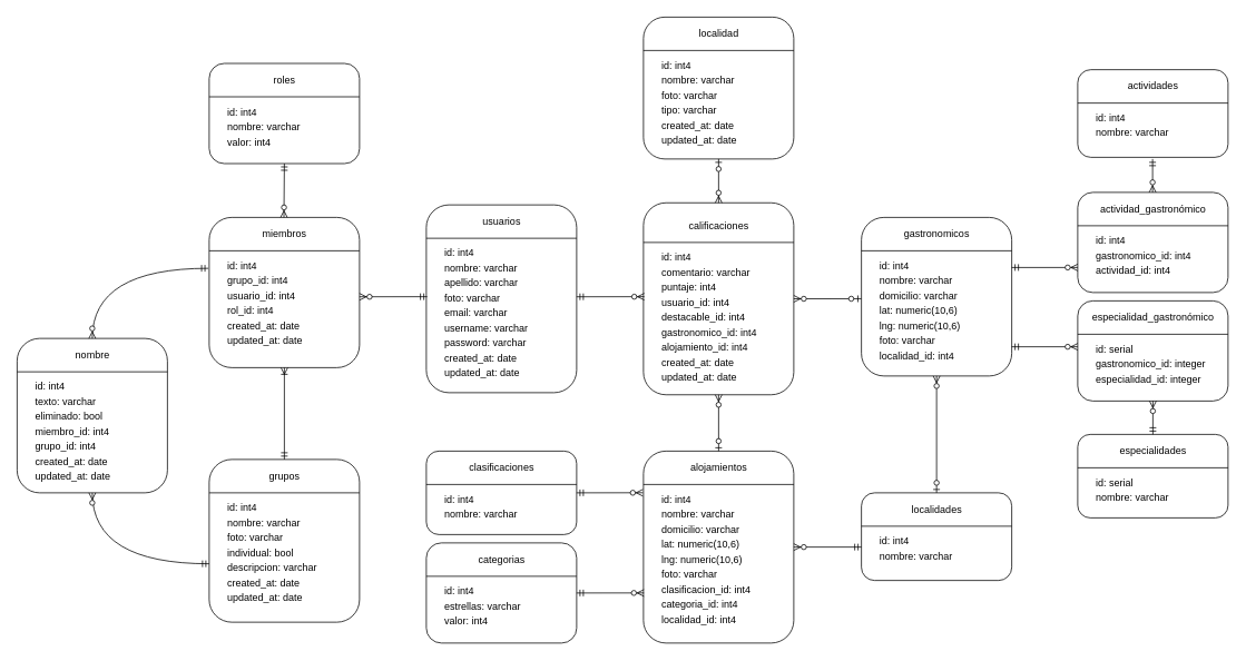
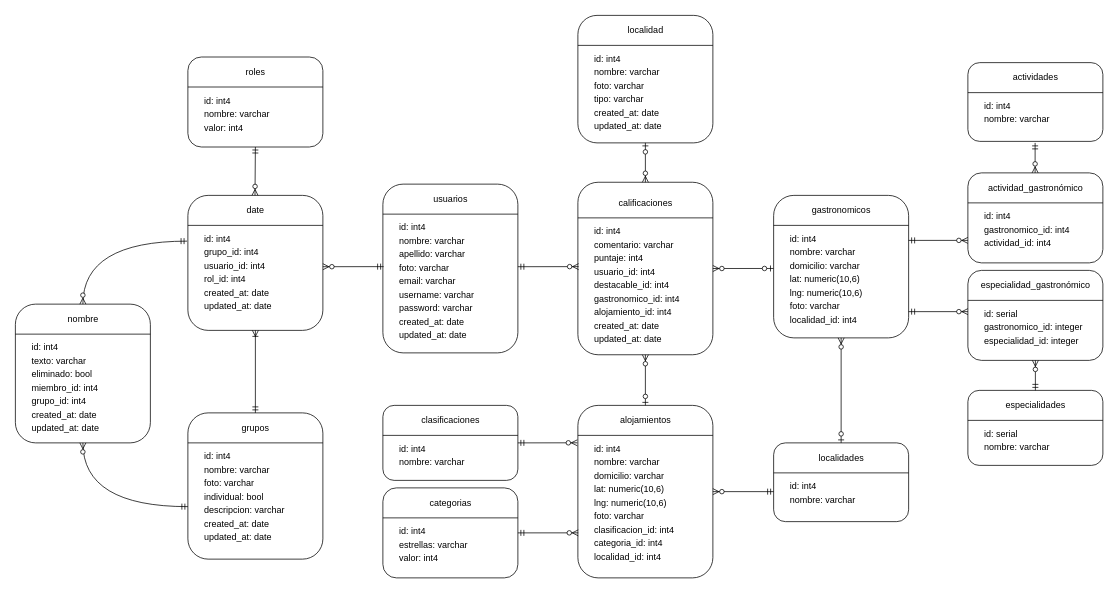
- <mxCell id="59" value="miembros" style="text;html=1;strokeColor=none;fillColor=none;align=center;verticalAlign=middle;whiteSpace=wrap;rounded=0;" parent="1" vertex="1"><mxGeometry x="258.571" y="270" width="162.857" height="20" as="geometry" /></mxCell>
+ <mxCell id="59" value="date" style="text;html=1;strokeColor=none;fillColor=none;align=center;verticalAlign=middle;whiteSpace=wrap;rounded=0;" parent="1" vertex="1"><mxGeometry x="258.571" y="270" width="162.857" height="20" as="geometry" /></mxCell>
